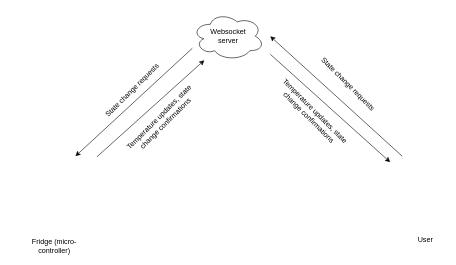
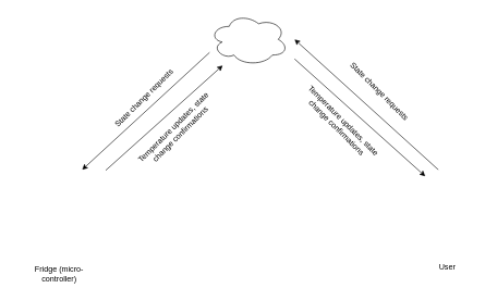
- <mxCell id="13" value="&lt;div align=&quot;center&quot;&gt;Websocket&lt;/div&gt;&lt;div align=&quot;center&quot;&gt;server&lt;br&gt;&lt;/div&gt;" style="text;html=1;strokeColor=none;fillColor=none;align=center;verticalAlign=middle;whiteSpace=wrap;rounded=0;" vertex="1" parent="1"><mxGeometry x="360" y="50" width="40" height="20" as="geometry" /></mxCell>
- <mxCell id="15" value="User" style="text;html=1;strokeColor=none;fillColor=none;align=center;verticalAlign=middle;whiteSpace=wrap;rounded=0;" vertex="1" parent="1"><mxGeometry x="689" y="390" width="40" height="20" as="geometry" /></mxCell>
+ <mxCell id="15" value="User" style="text;html=1;strokeColor=none;fillColor=none;align=center;verticalAlign=middle;whiteSpace=wrap;rounded=0;" vertex="1" parent="1"><mxGeometry x="664" y="400" width="40" height="20" as="geometry" /></mxCell>
- <mxCell id="14" value="Fridge (micro-controller)" style="text;html=1;strokeColor=none;fillColor=none;align=center;verticalAlign=middle;whiteSpace=wrap;rounded=0;" vertex="1" parent="1"><mxGeometry x="25" y="400" width="130" height="20" as="geometry" /></mxCell>
+ <mxCell id="14" value="Fridge (micro-controller)" style="text;html=1;strokeColor=none;fillColor=none;align=center;verticalAlign=middle;whiteSpace=wrap;rounded=0;" vertex="1" parent="1"><mxGeometry x="25" y="410" width="130" height="20" as="geometry" /></mxCell>
